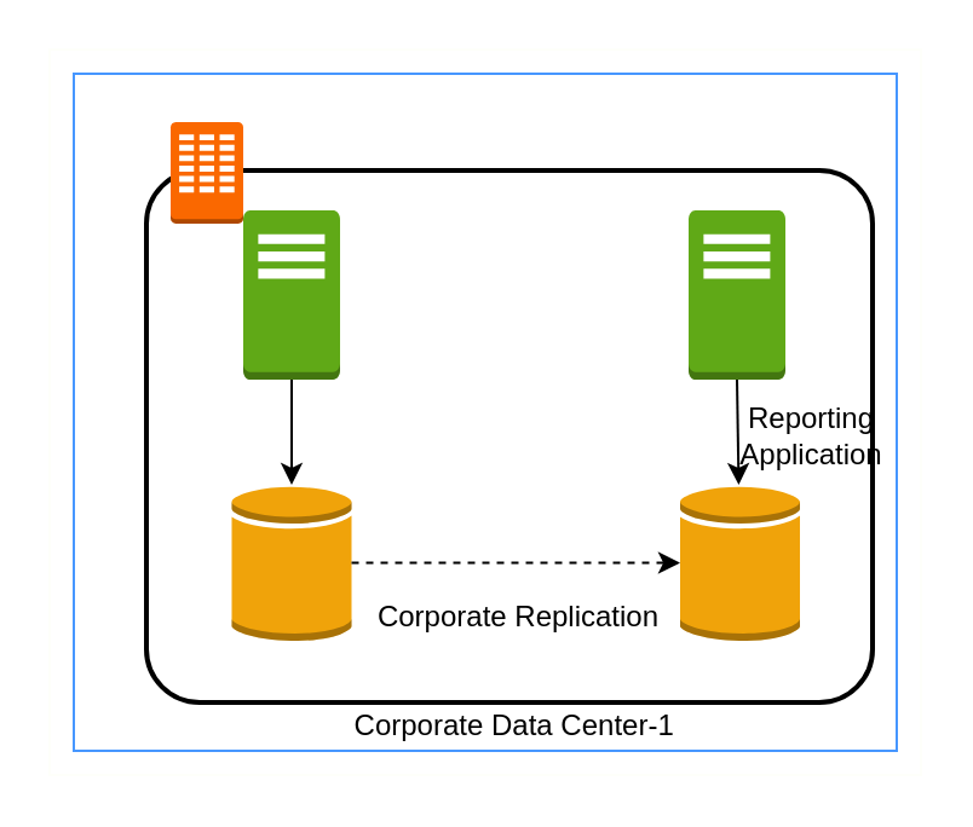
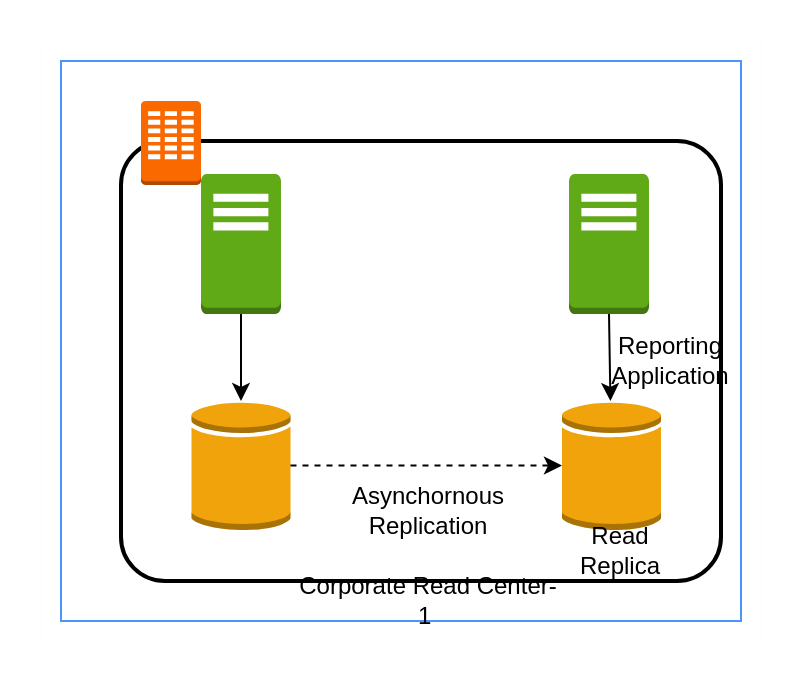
- <mxCell id="16" value="Corporate Replication" style="text;html=1;strokeColor=none;fillColor=none;align=center;verticalAlign=middle;whiteSpace=wrap;rounded=0;" parent="1" vertex="1"><mxGeometry x="144" y="244.5" width="140" height="20" as="geometry" /></mxCell>
+ <mxCell id="16" value="Asynchornous Replication" style="text;html=1;strokeColor=none;fillColor=none;align=center;verticalAlign=middle;whiteSpace=wrap;rounded=0;" parent="1" vertex="1"><mxGeometry x="144" y="244.5" width="140" height="20" as="geometry" /></mxCell>
+ <mxCell id="14" value="Read Replica" style="text;html=1;strokeColor=none;fillColor=none;align=center;verticalAlign=middle;whiteSpace=wrap;rounded=0;" parent="1" vertex="1"><mxGeometry x="290" y="264.5" width="40" height="20" as="geometry" /></mxCell>
- <mxCell id="6" value="Corporate Data Center-1&amp;nbsp;" style="text;html=1;strokeColor=none;fillColor=none;align=center;verticalAlign=middle;whiteSpace=wrap;rounded=0;" parent="1" vertex="1"><mxGeometry x="144" y="290" width="140" height="20" as="geometry" /></mxCell>
+ <mxCell id="6" value="Corporate Read Center-1&amp;nbsp;" style="text;html=1;strokeColor=none;fillColor=none;align=center;verticalAlign=middle;whiteSpace=wrap;rounded=0;" parent="1" vertex="1"><mxGeometry x="144" y="290" width="140" height="20" as="geometry" /></mxCell>
